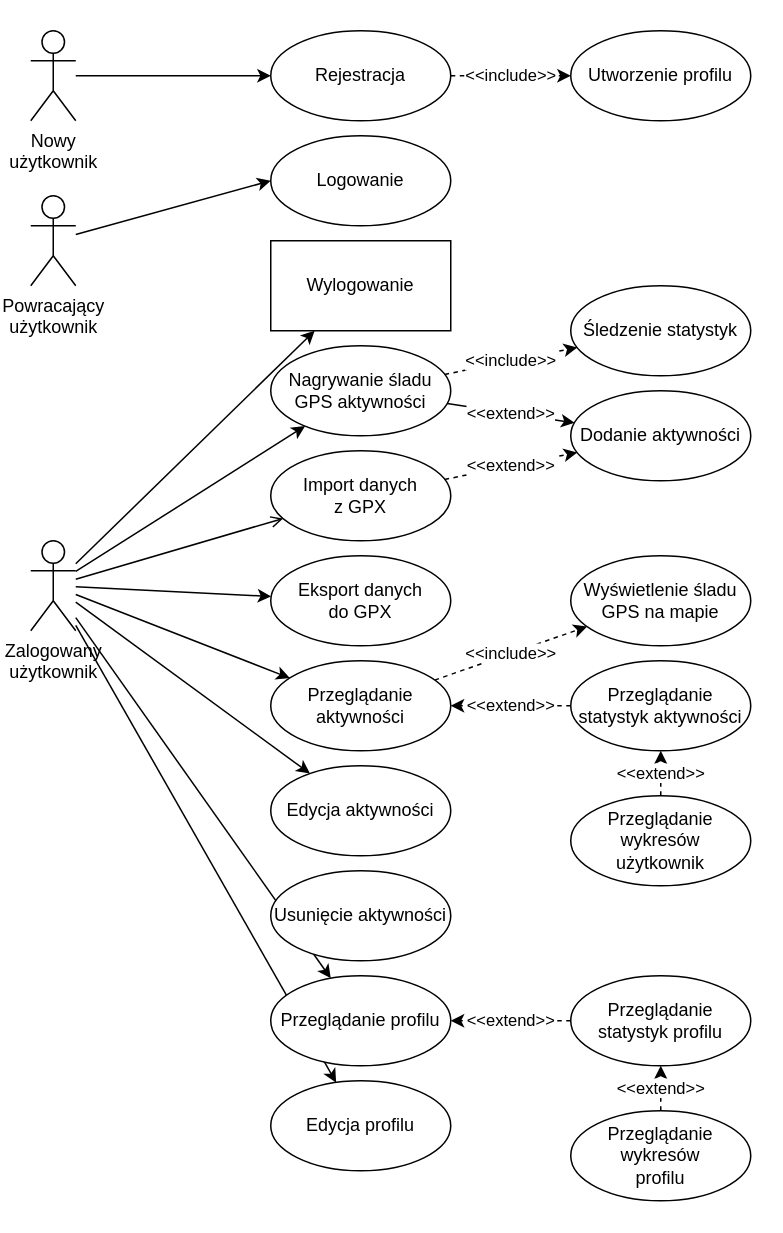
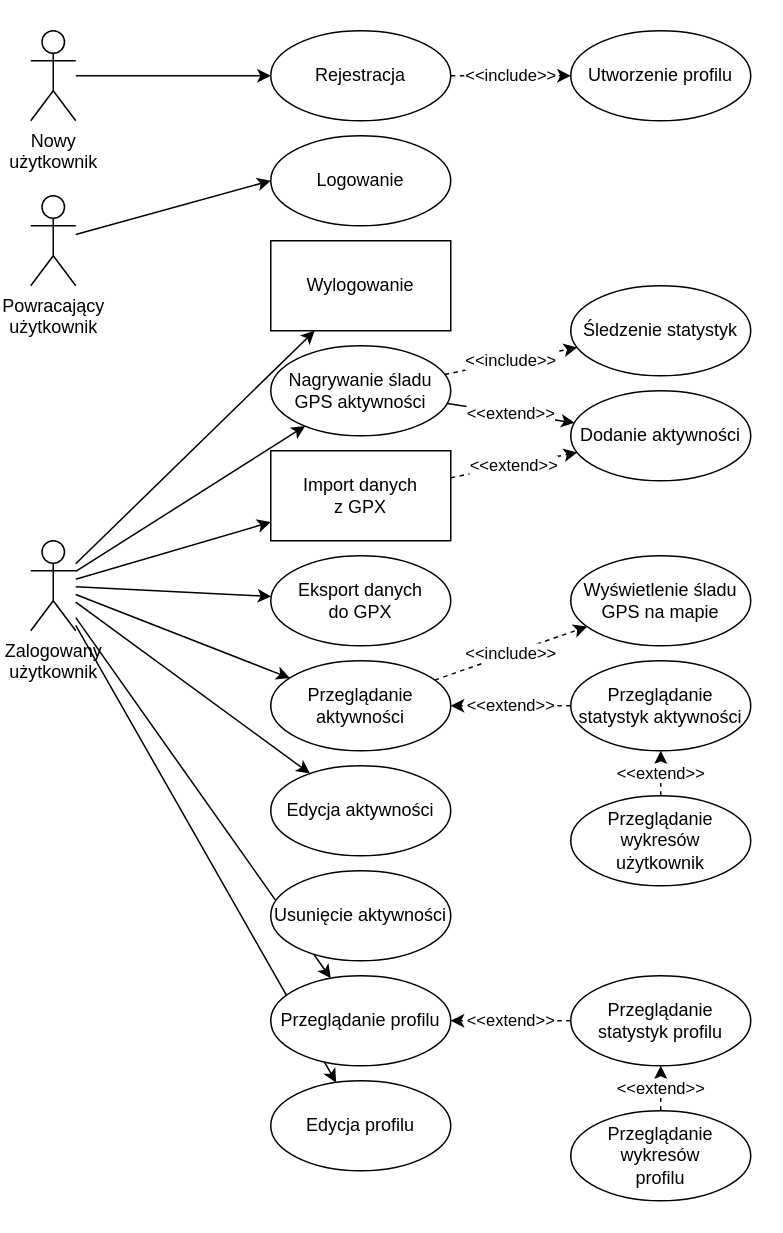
- <mxCell id="20" value="Import danych&lt;br&gt;z GPX" style="ellipse;whiteSpace=wrap;html=1;" vertex="1" parent="1"><mxGeometry x="180" y="300" width="120" height="60" as="geometry" /></mxCell>
+ <mxCell id="20" value="Import danych&lt;br&gt;z GPX" style="whiteSpace=wrap;html=1;rounded=0;" vertex="1" parent="1"><mxGeometry x="180" y="300" width="120" height="60" as="geometry" /></mxCell>
- <mxCell id="5" style="edgeStyle=none;rounded=0;orthogonalLoop=1;jettySize=auto;html=1;endArrow=open;" edge="1" parent="1" source="12" target="20"><mxGeometry relative="1" as="geometry" /></mxCell>
+ <mxCell id="5" style="edgeStyle=none;rounded=0;orthogonalLoop=1;jettySize=auto;html=1;" edge="1" parent="1" source="12" target="20"><mxGeometry relative="1" as="geometry" /></mxCell>
